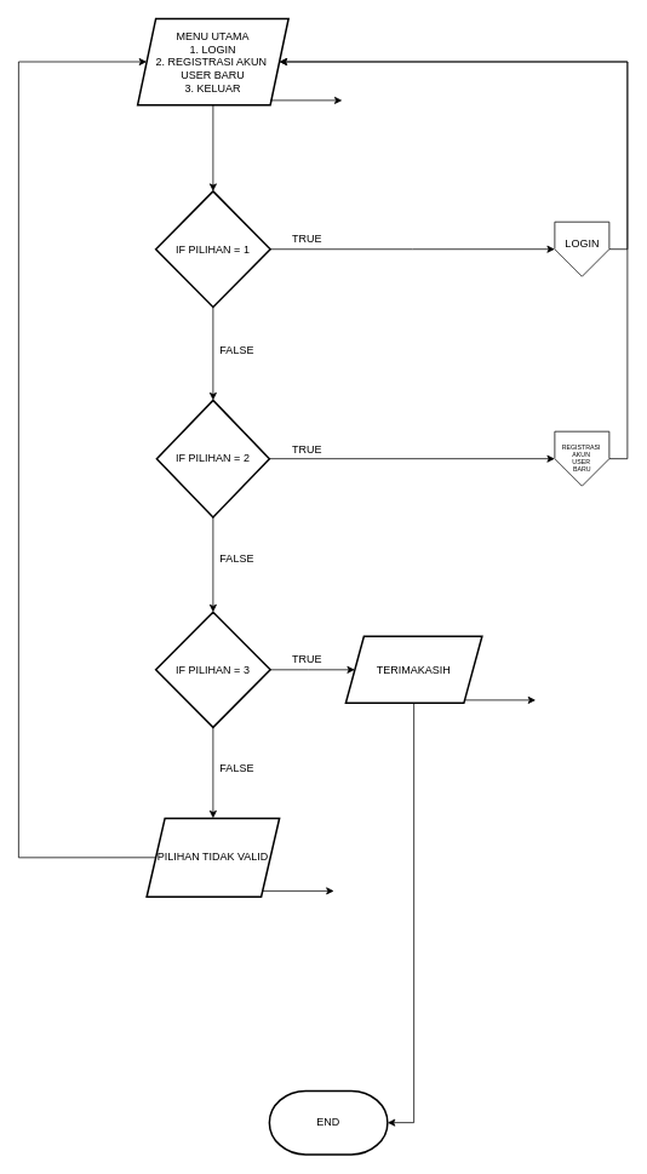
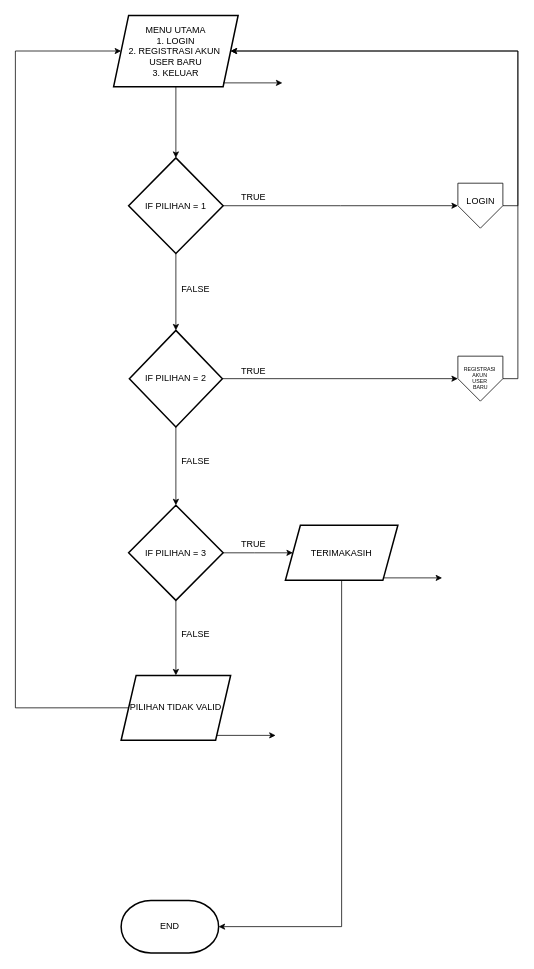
- <mxCell id="16" value="END" style="strokeWidth=2;html=1;shape=mxgraph.flowchart.terminator;whiteSpace=wrap;" parent="1" vertex="1"><mxGeometry x="296" y="1200" width="130" height="70" as="geometry" /></mxCell>
+ <mxCell id="16" value="END" style="strokeWidth=2;html=1;shape=mxgraph.flowchart.terminator;whiteSpace=wrap;" parent="1" vertex="1"><mxGeometry x="161" y="1200" width="130" height="70" as="geometry" /></mxCell>
